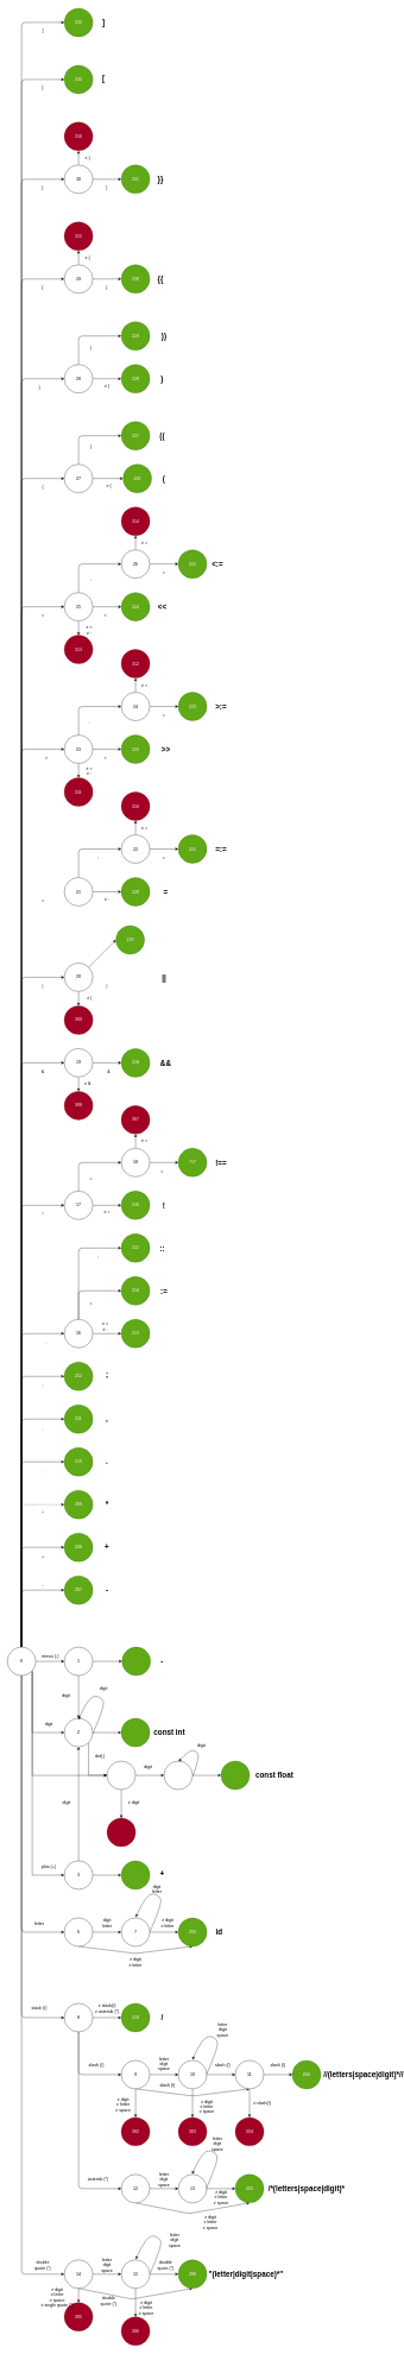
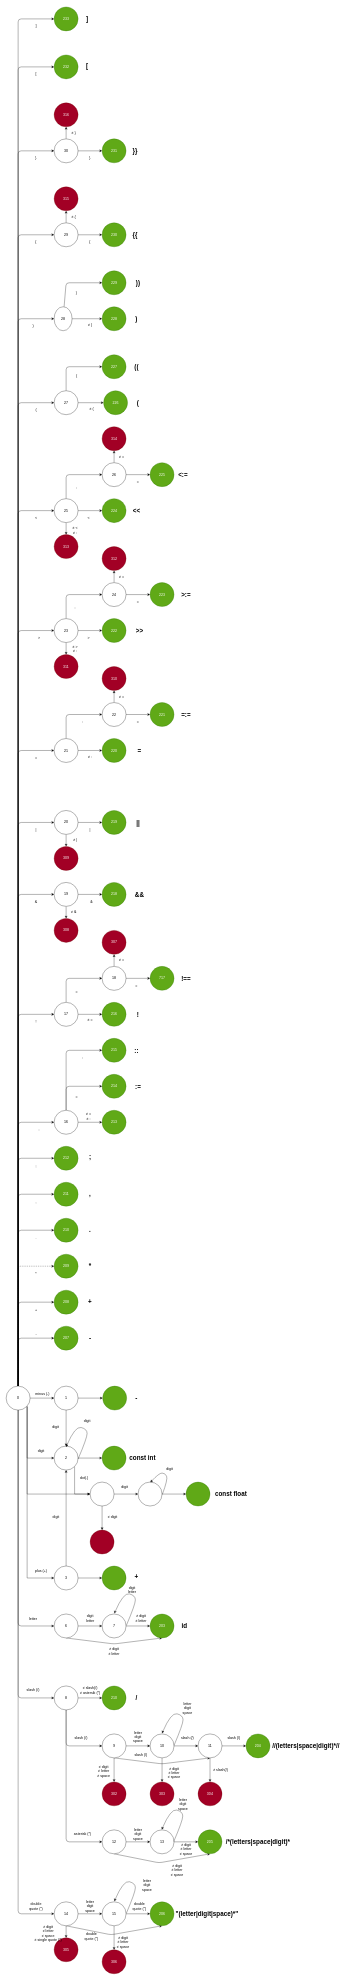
- <mxCell id="229" value="28" style="ellipse;whiteSpace=wrap;html=1;aspect=fixed;" parent="1" vertex="1"><mxGeometry x="180" y="1020" width="80" height="80" as="geometry" /></mxCell>
+ <mxCell id="229" value="28" style="ellipse;whiteSpace=wrap;html=1;aspect=fixed;" parent="1" vertex="1"><mxGeometry x="180" y="1020" width="60" height="80" as="geometry" /></mxCell>
+ <mxCell id="15" style="edgeStyle=none;html=1;entryX=0;entryY=0.5;entryDx=0;entryDy=0;" parent="1" source="28" target="161" edge="1"><mxGeometry relative="1" as="geometry"><Array as="points"><mxPoint x="60" y="2500" /></Array></mxGeometry></mxCell>
- <mxCell id="155" value="219" style="ellipse;whiteSpace=wrap;html=1;aspect=fixed;fillColor=#60a917;fontColor=#ffffff;strokeColor=#2D7600;" parent="1" vertex="1"><mxGeometry x="325" y="2595" width="80" height="80" as="geometry" /></mxCell>
+ <mxCell id="155" value="219" style="ellipse;whiteSpace=wrap;html=1;aspect=fixed;fillColor=#60a917;fontColor=#ffffff;strokeColor=#2D7600;" parent="1" vertex="1"><mxGeometry x="340" y="2700" width="80" height="80" as="geometry" /></mxCell>
